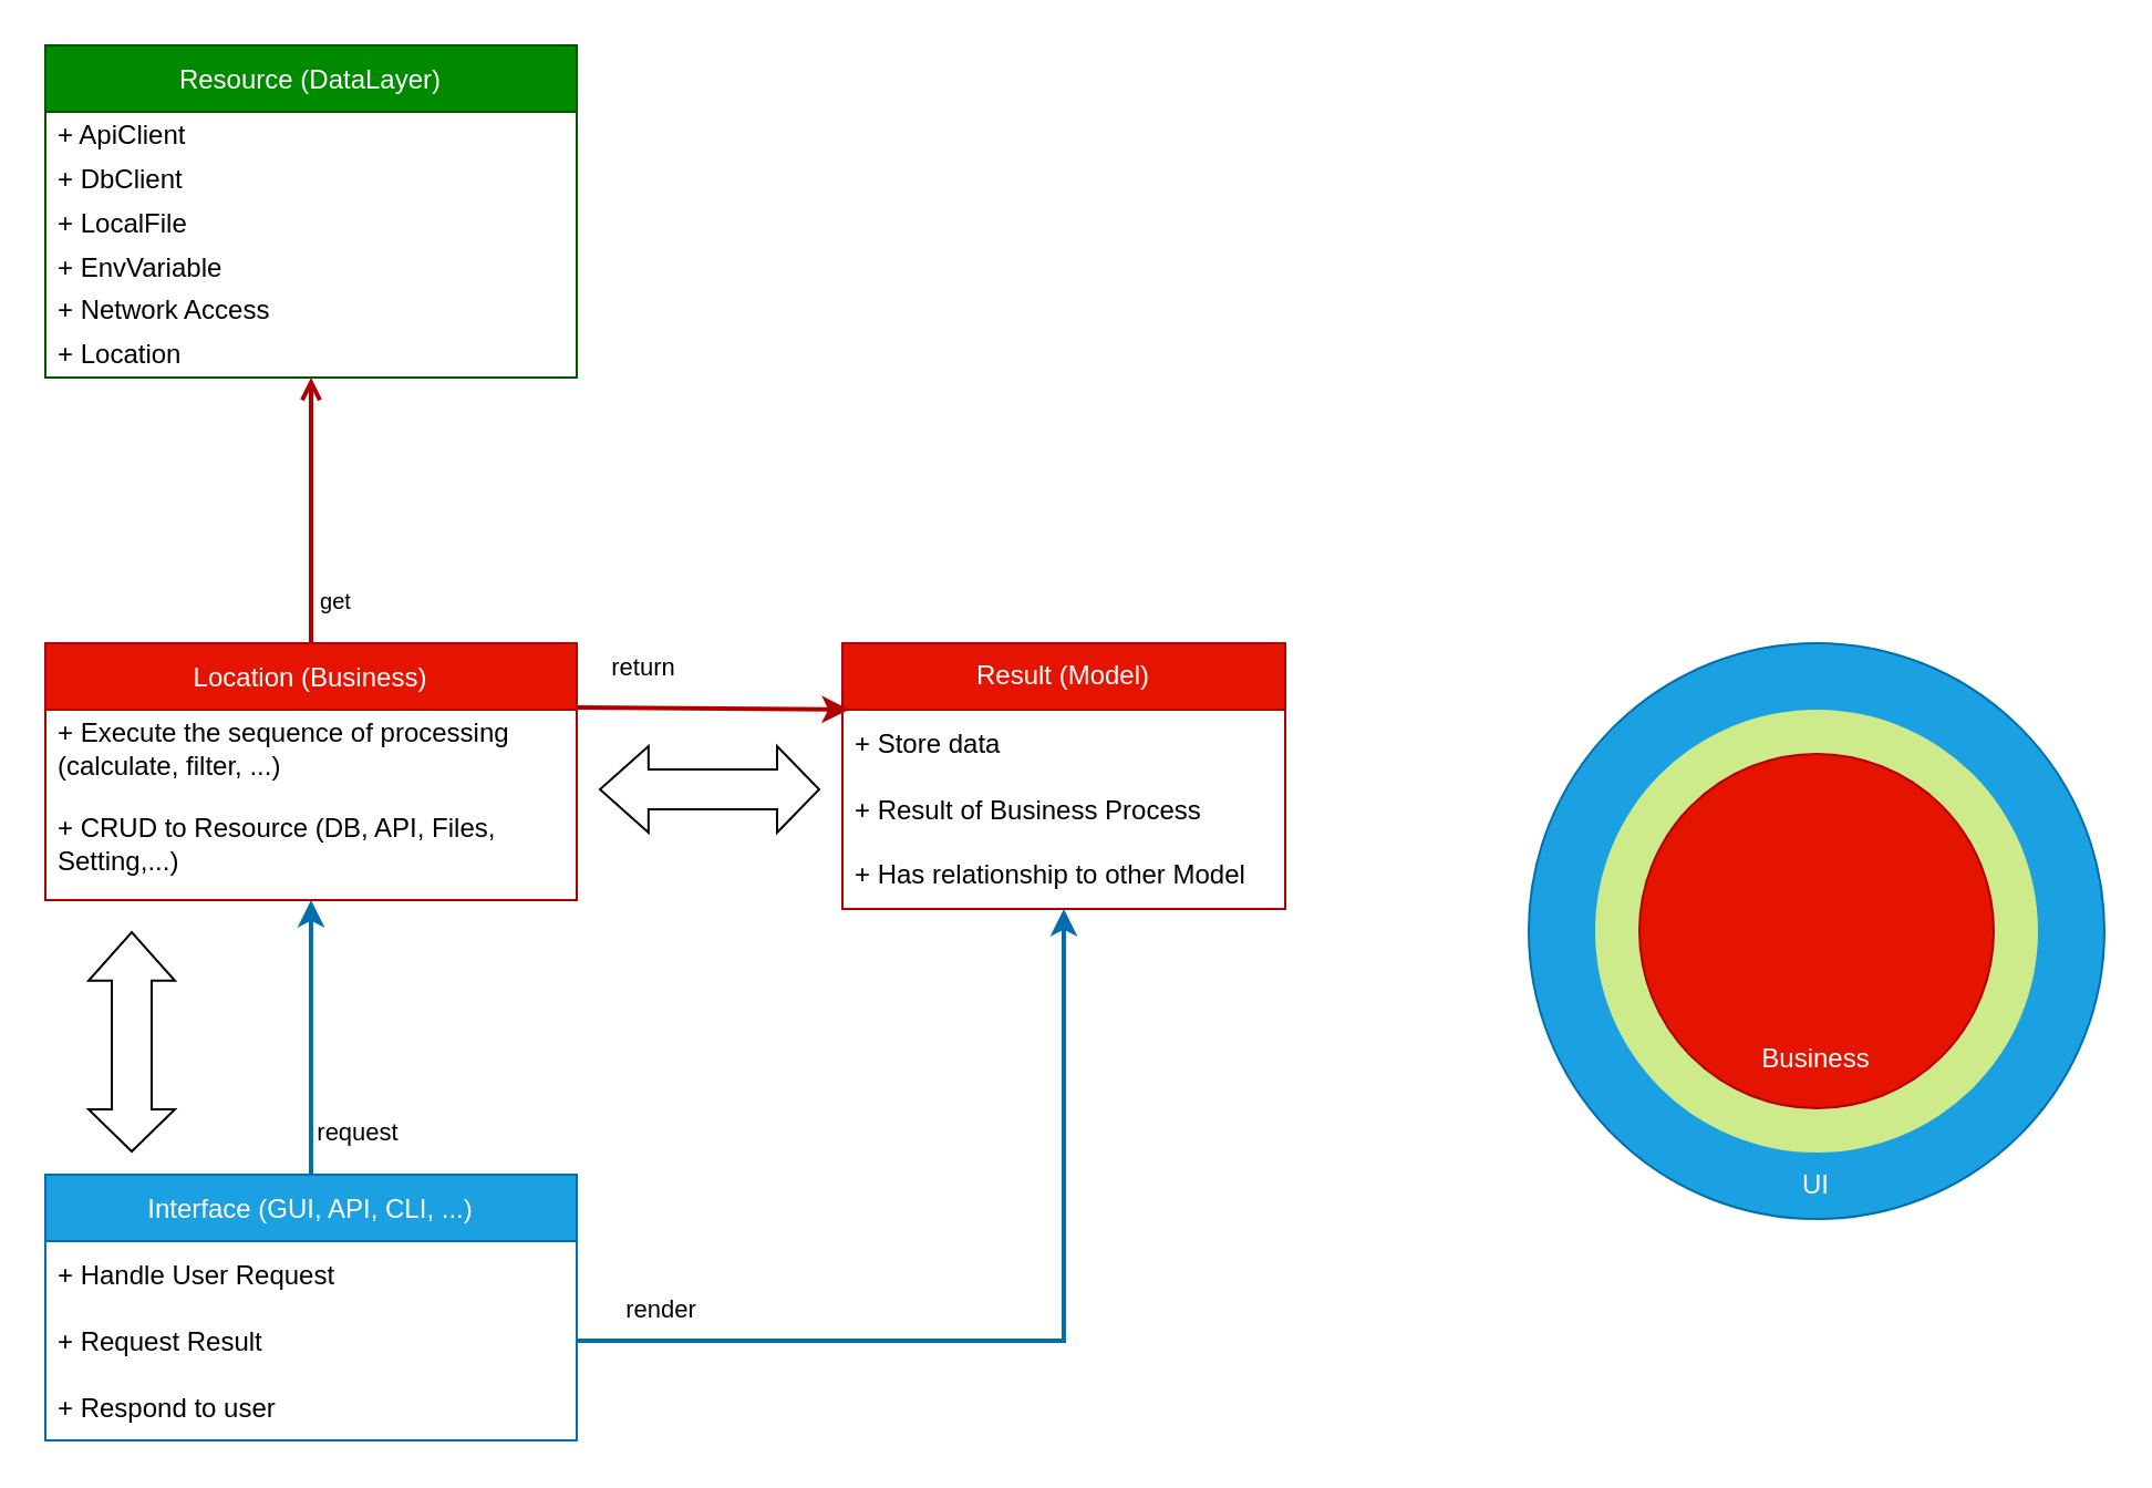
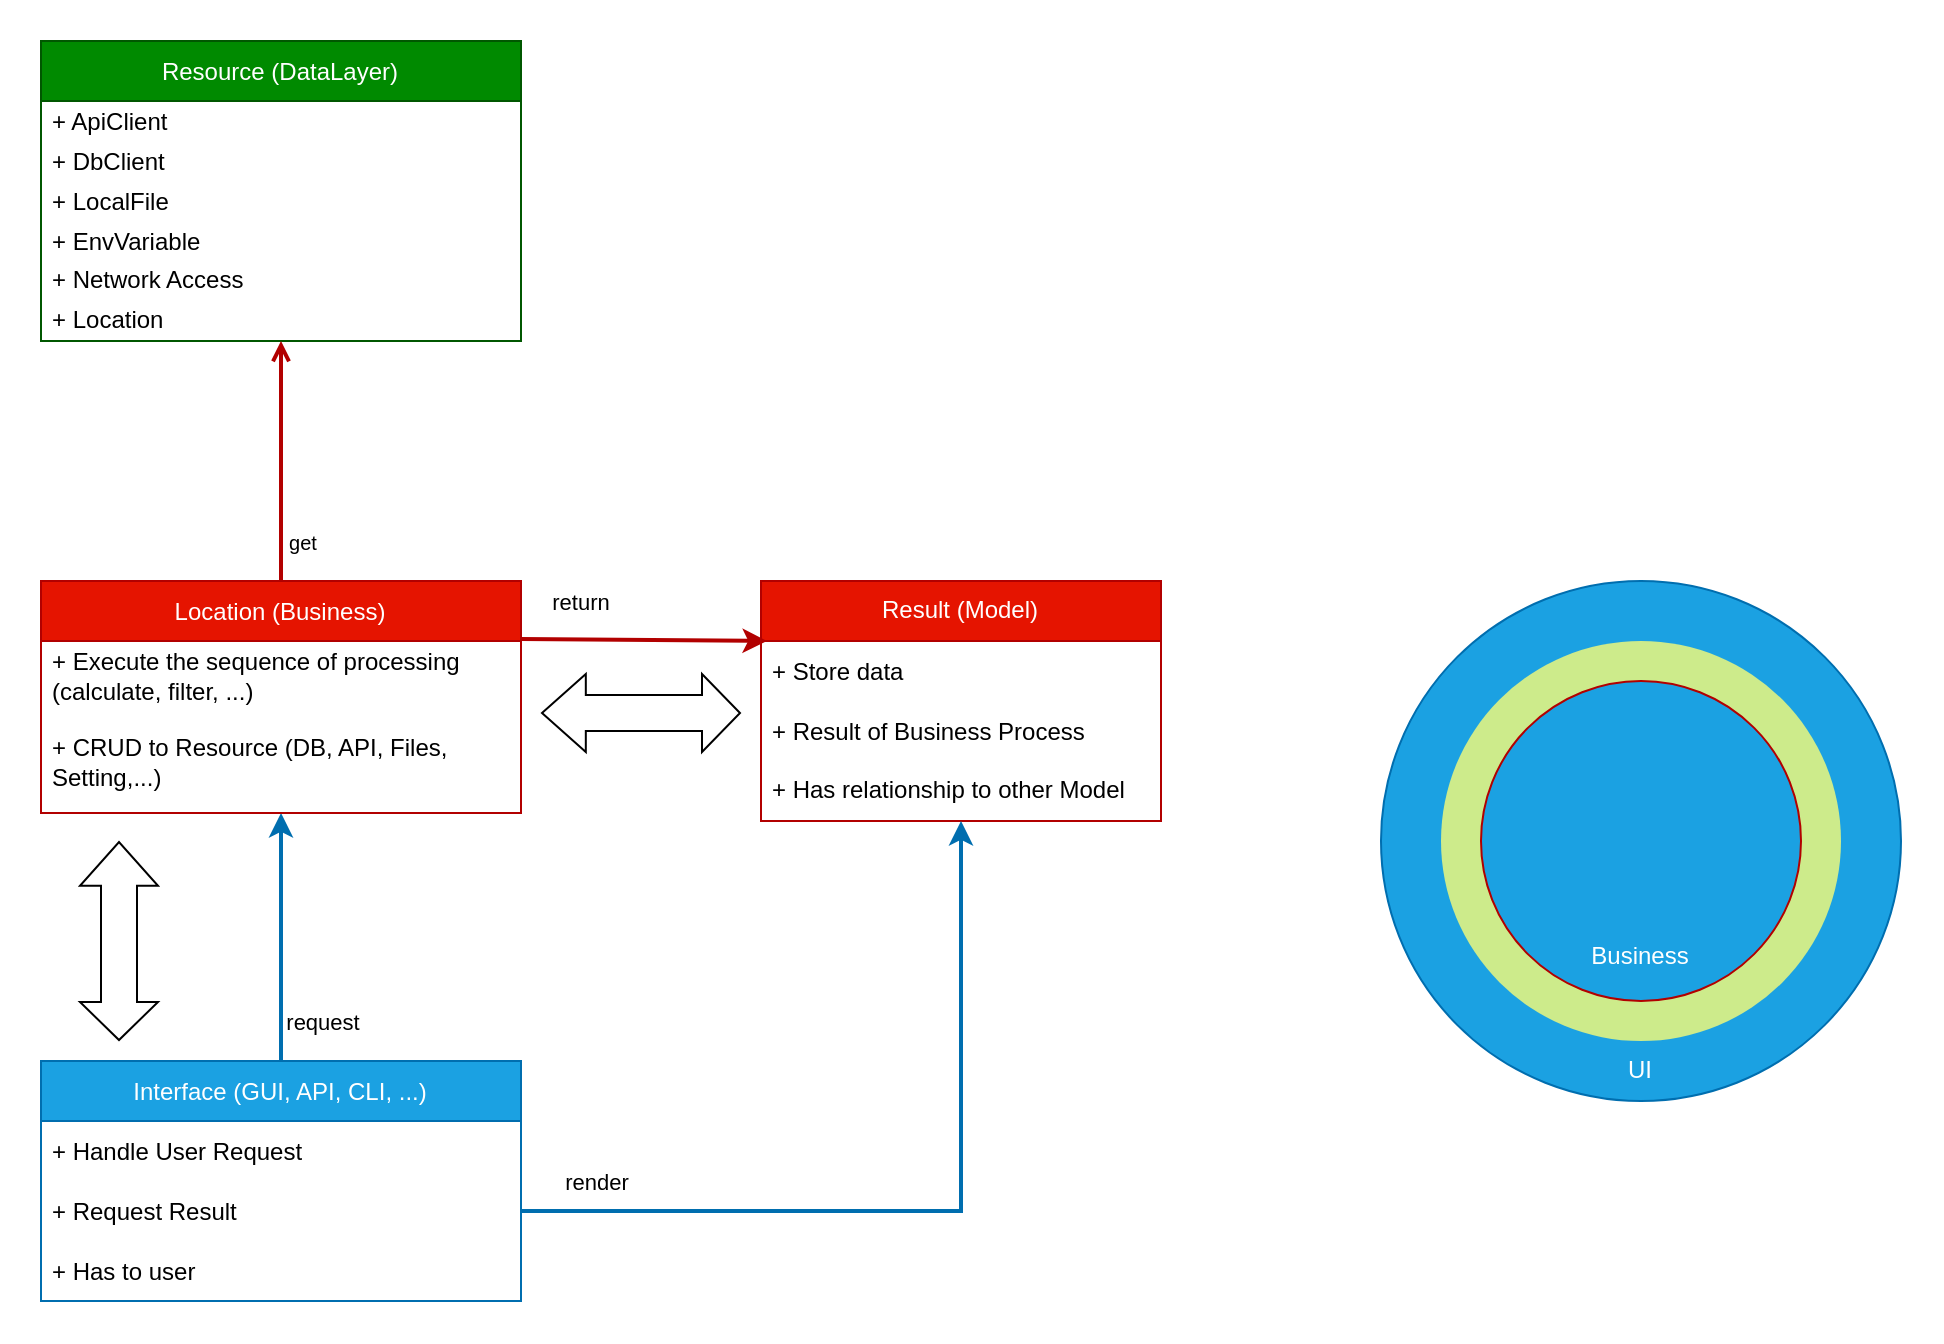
- <mxCell id="23" value="Business&lt;br&gt;" style="ellipse;whiteSpace=wrap;html=1;aspect=fixed;fillColor=#e51400;fontColor=#ffffff;strokeColor=#B20000;verticalAlign=bottom;spacingBottom=13;" vertex="1" parent="1"><mxGeometry x="740" y="340" width="160" height="160" as="geometry" /></mxCell>
+ <mxCell id="23" value="Business&lt;br&gt;" style="ellipse;whiteSpace=wrap;html=1;aspect=fixed;fillColor=#1ba1e2;fontColor=#ffffff;strokeColor=#B20000;verticalAlign=bottom;spacingBottom=13;" vertex="1" parent="1"><mxGeometry x="740" y="340" width="160" height="160" as="geometry" /></mxCell>
- <mxCell id="7" value="+ Respond to user" style="text;strokeColor=none;fillColor=none;align=left;verticalAlign=middle;spacingLeft=4;spacingRight=4;overflow=hidden;points=[[0,0.5],[1,0.5]];portConstraint=eastwest;rotatable=0;" vertex="1" parent="4"><mxGeometry y="90" width="240" height="30" as="geometry" /></mxCell>
+ <mxCell id="7" value="+ Has to user" style="text;strokeColor=none;fillColor=none;align=left;verticalAlign=middle;spacingLeft=4;spacingRight=4;overflow=hidden;points=[[0,0.5],[1,0.5]];portConstraint=eastwest;rotatable=0;" vertex="1" parent="4"><mxGeometry y="90" width="240" height="30" as="geometry" /></mxCell>
